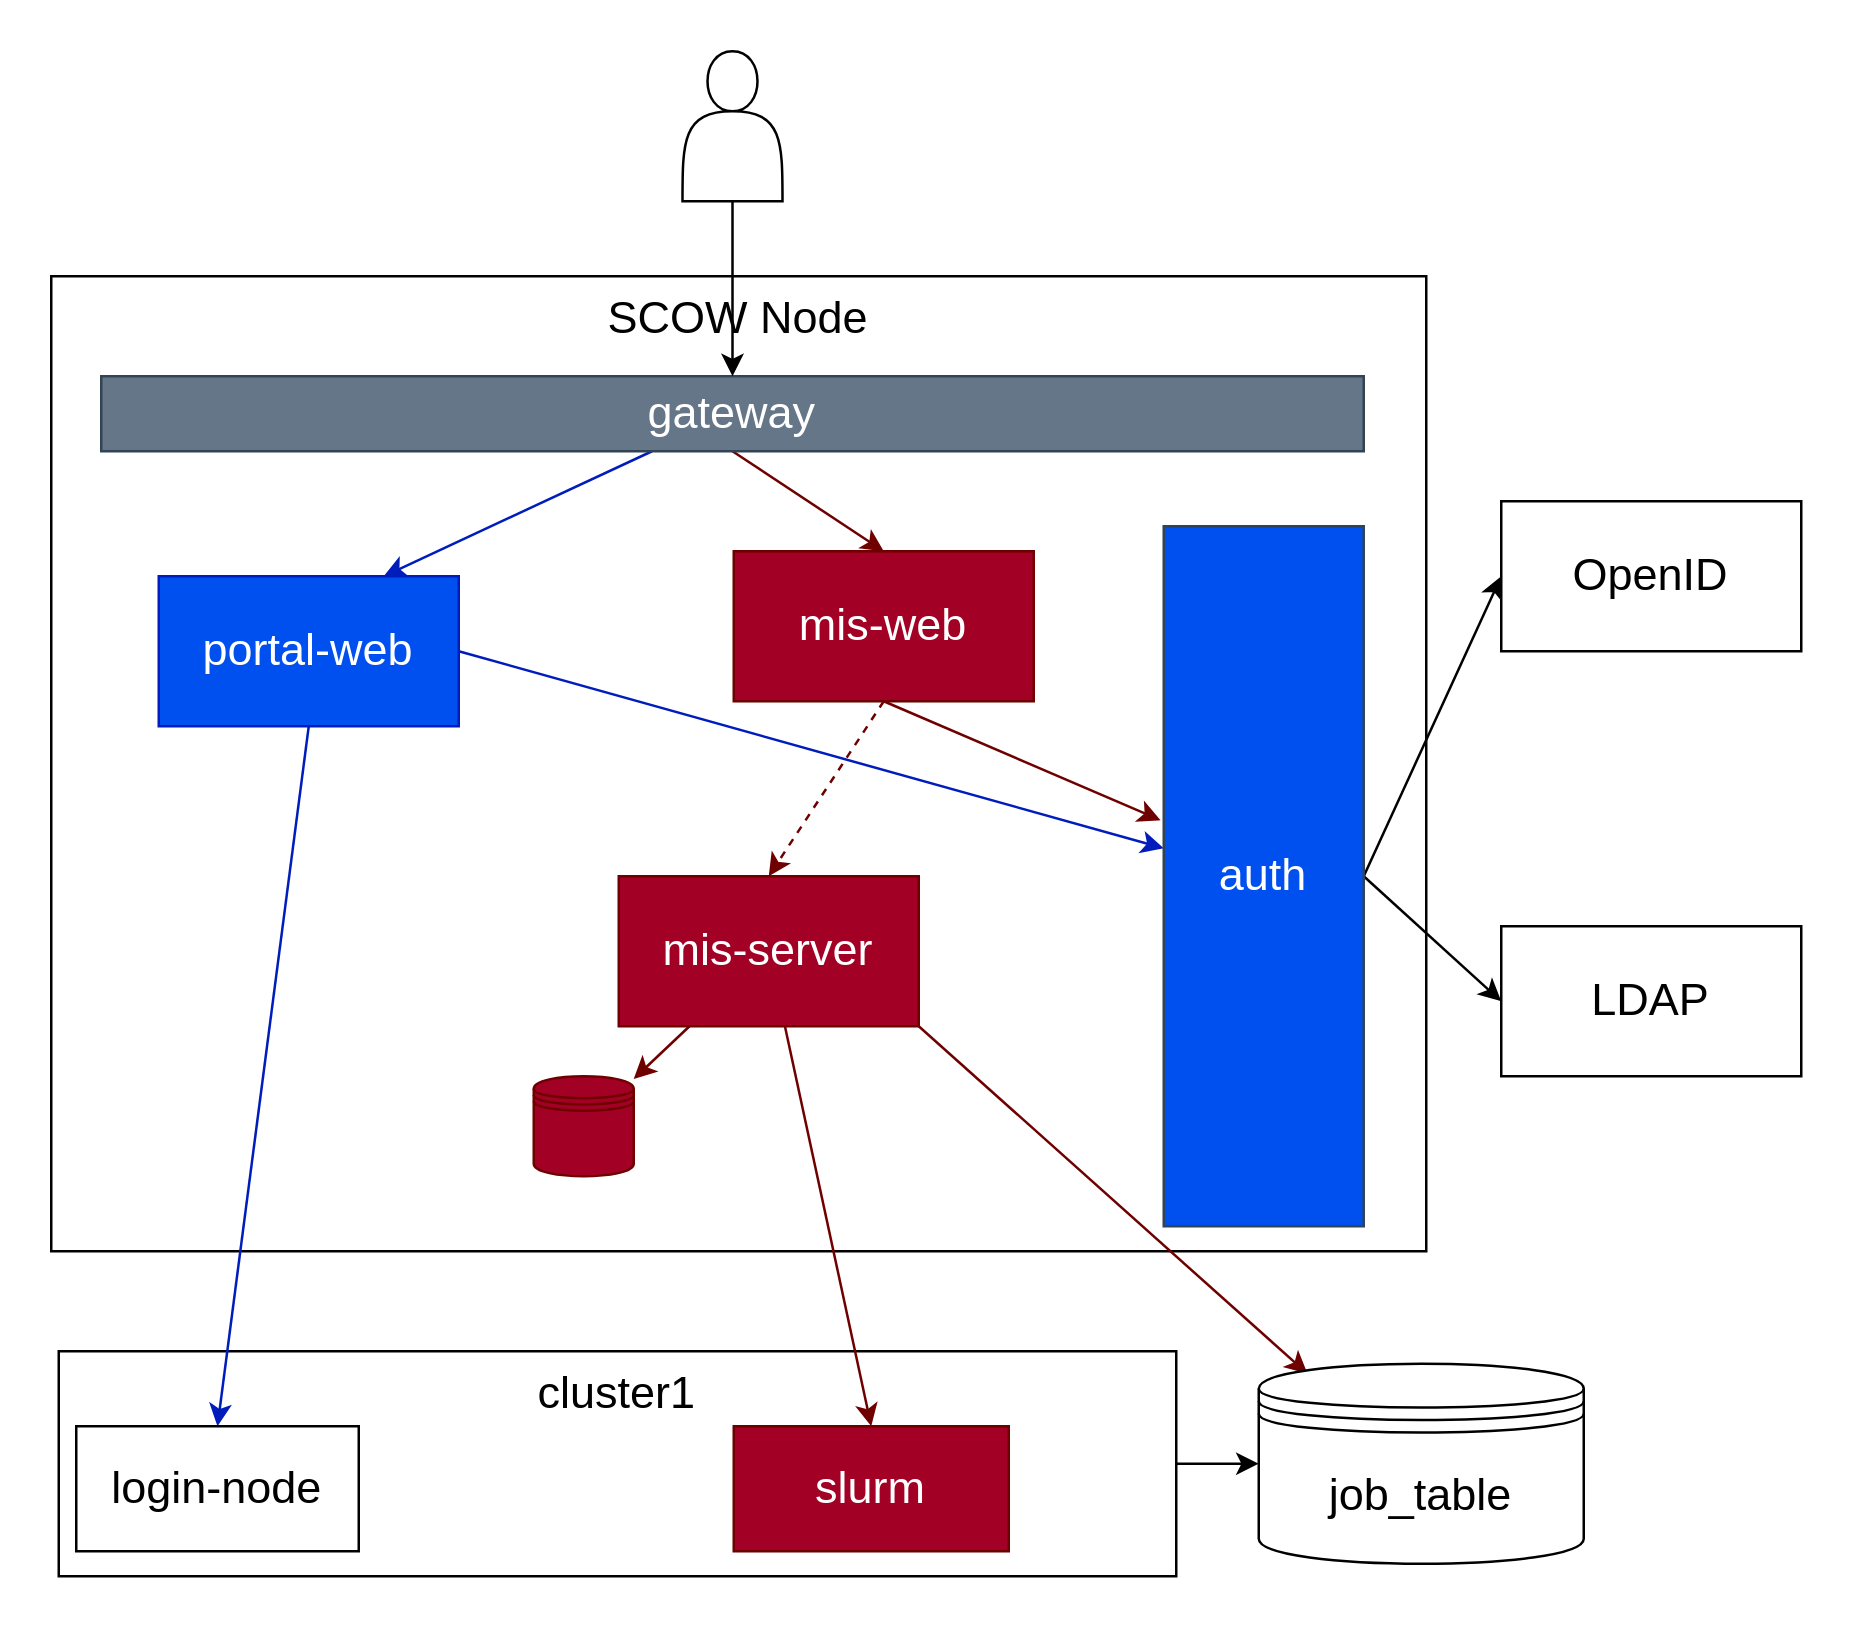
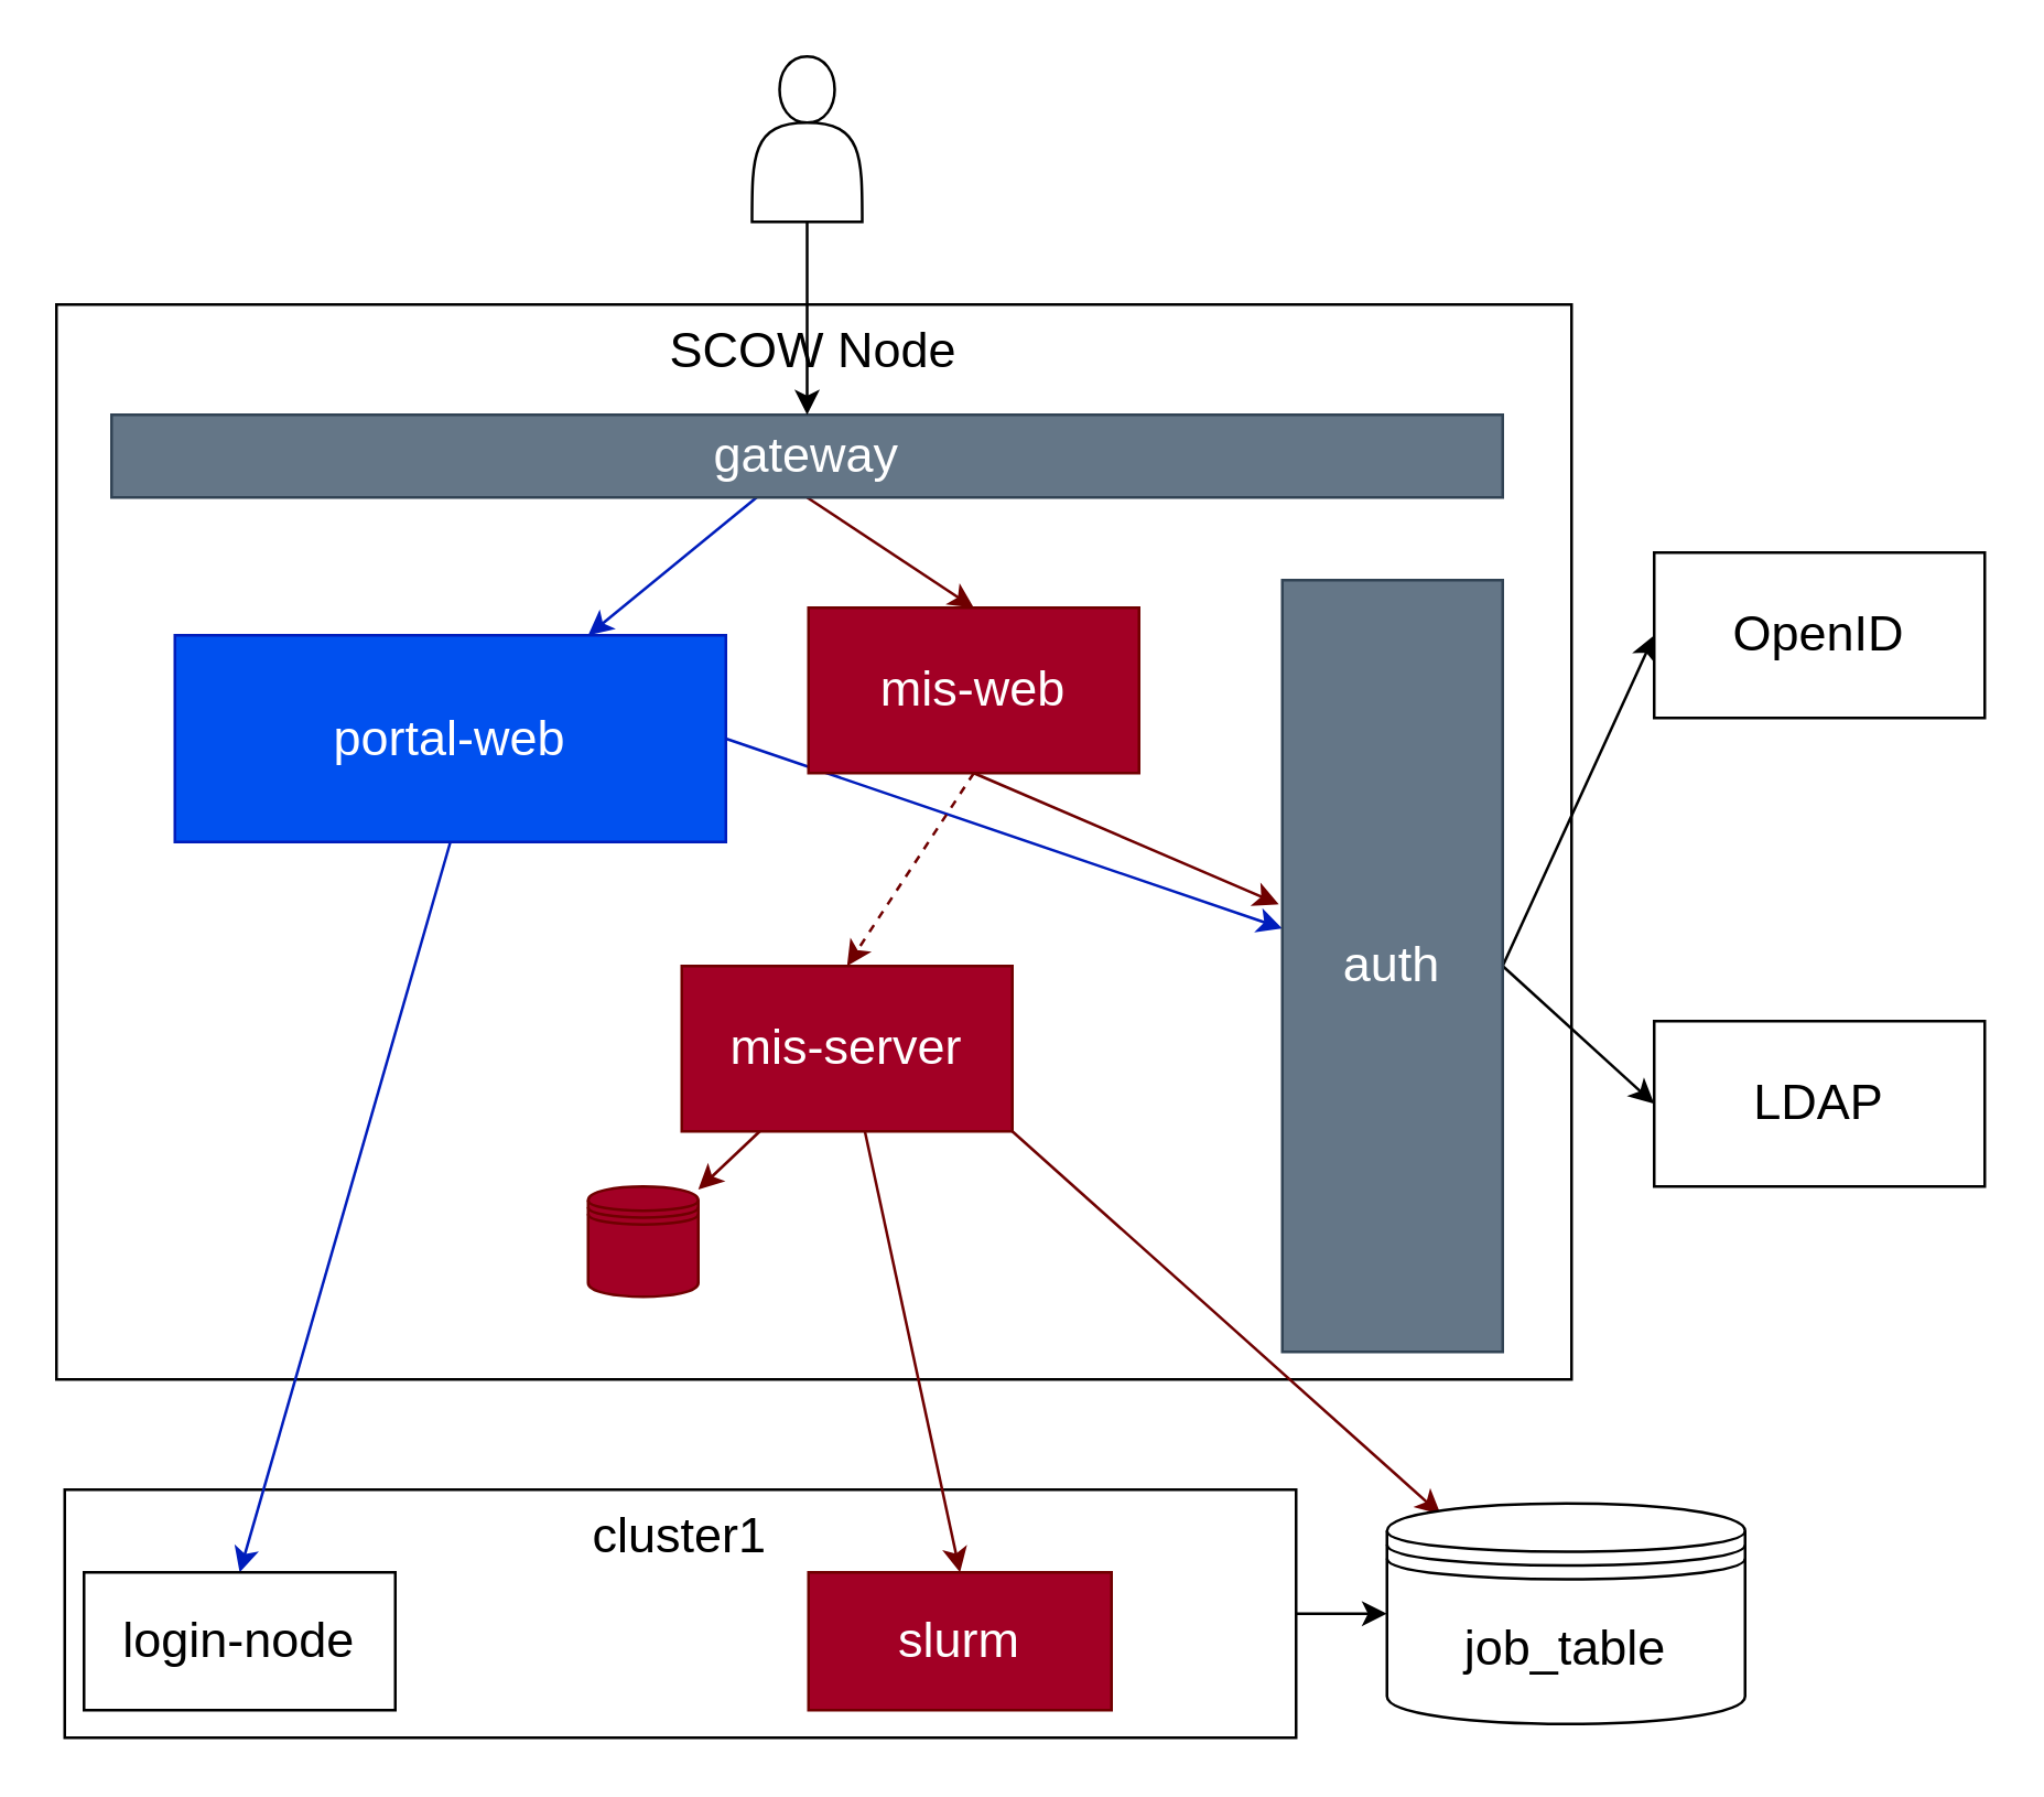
- <mxCell id="13" value="portal-web" style="whiteSpace=wrap;html=1;fontSize=18;fillColor=#0050ef;fontColor=#ffffff;strokeColor=#001DBC;labelBackgroundColor=none;" parent="1" vertex="1"><mxGeometry x="63" y="230" width="120" height="60" as="geometry" /></mxCell>
+ <mxCell id="13" value="portal-web" style="whiteSpace=wrap;html=1;fontSize=18;fillColor=#0050ef;fontColor=#ffffff;strokeColor=#001DBC;labelBackgroundColor=none;" parent="1" vertex="1"><mxGeometry x="63" y="230" width="200" height="75" as="geometry" /></mxCell>
- <mxCell id="18" value="auth" style="whiteSpace=wrap;html=1;fontSize=18;fillColor=#0050ef;fontColor=#ffffff;strokeColor=#314354;labelBackgroundColor=none;" parent="1" vertex="1"><mxGeometry x="465" y="210" width="80" height="280" as="geometry" /></mxCell>
+ <mxCell id="18" value="auth" style="whiteSpace=wrap;html=1;fontSize=18;fillColor=#647687;fontColor=#ffffff;strokeColor=#314354;labelBackgroundColor=none;" parent="1" vertex="1"><mxGeometry x="465" y="210" width="80" height="280" as="geometry" /></mxCell>
